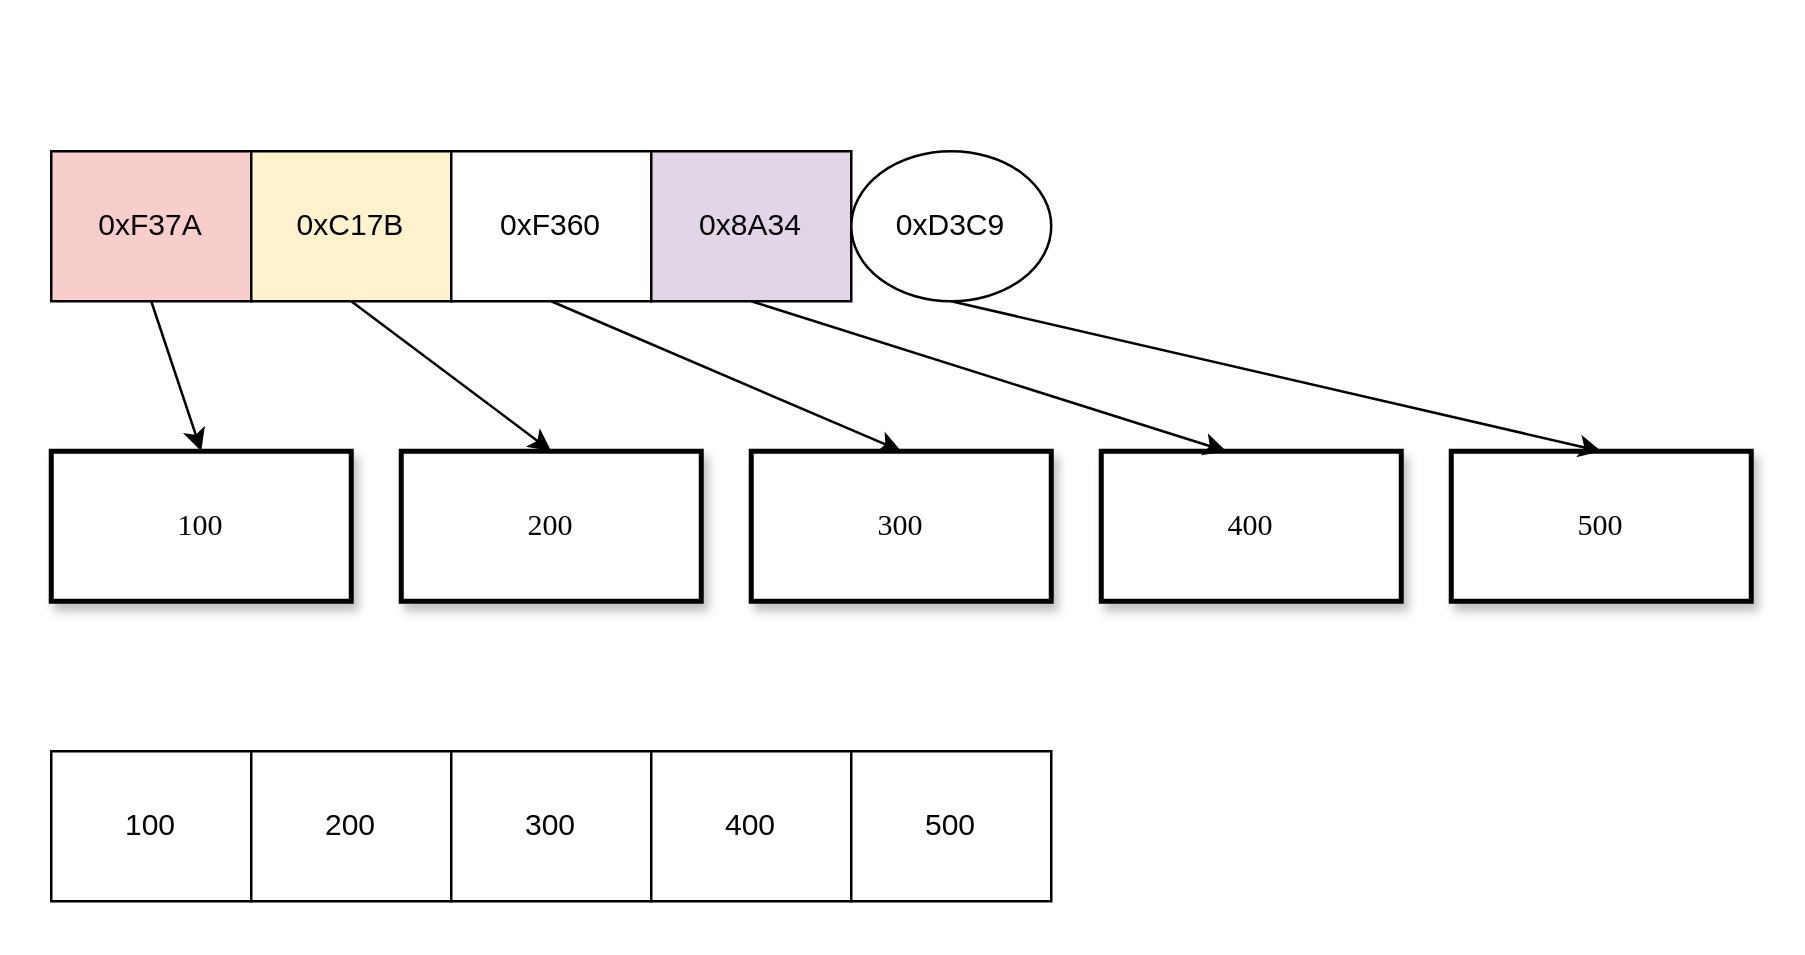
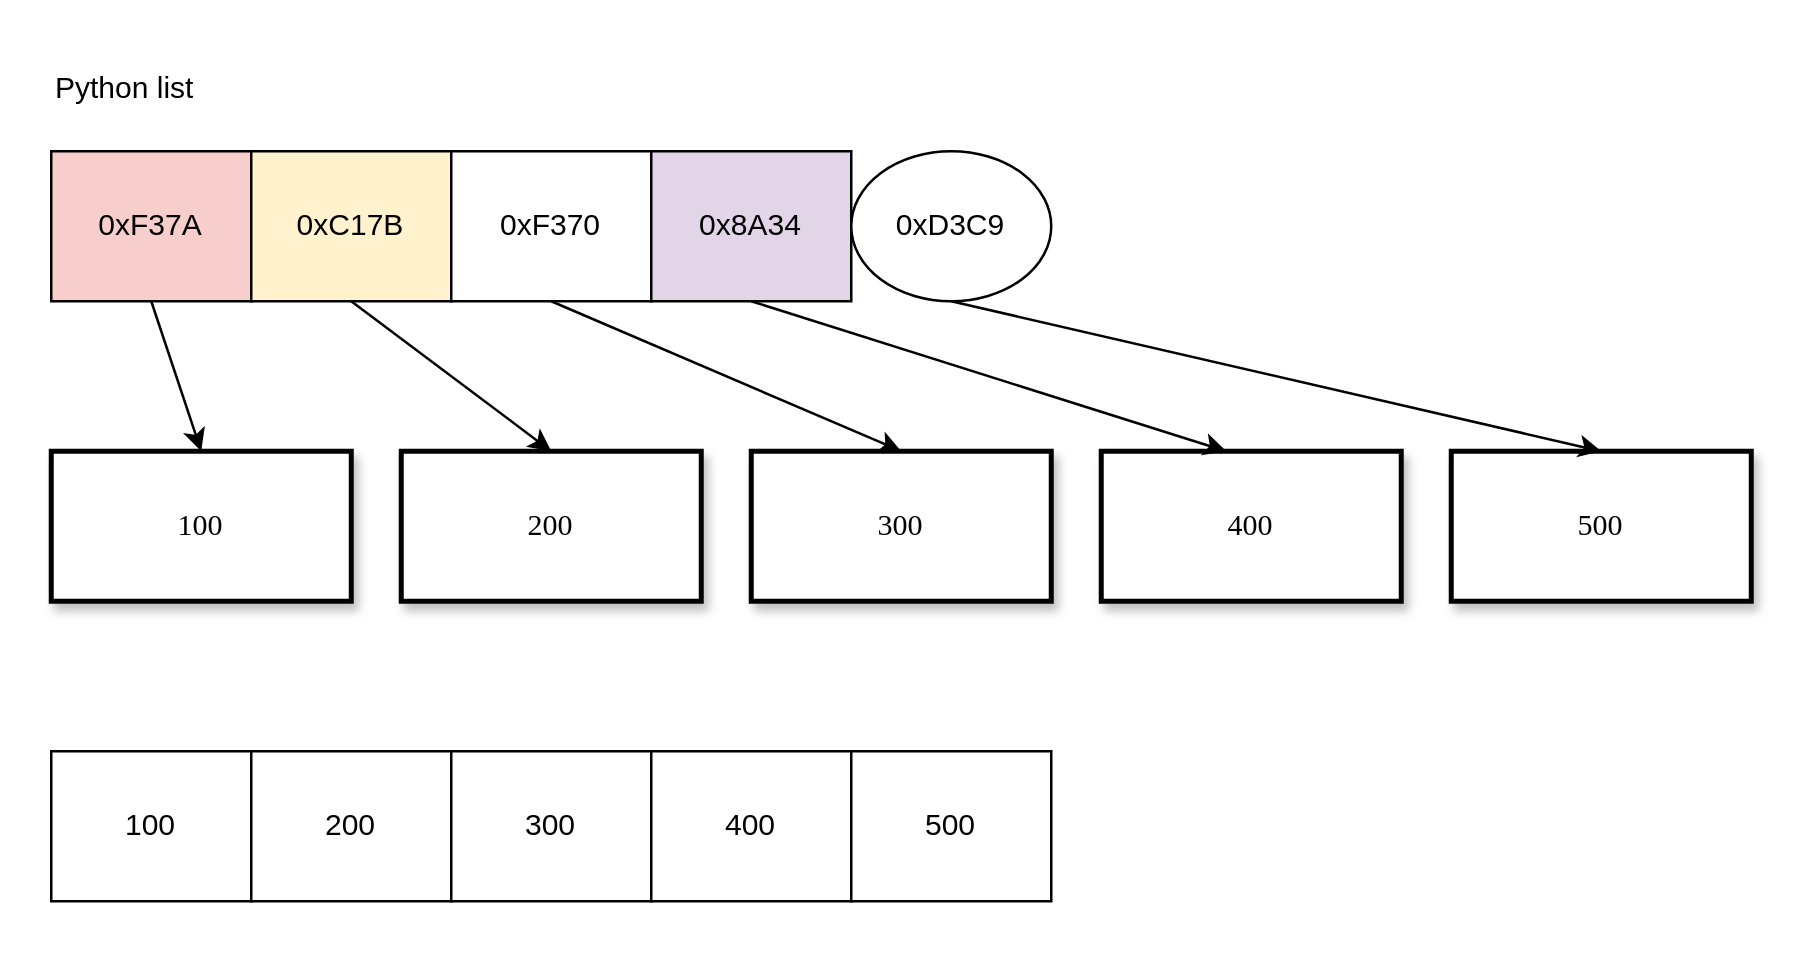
+ <mxCell id="16" value="Python list" style="text;html=1;strokeColor=none;fillColor=none;align=left;verticalAlign=middle;whiteSpace=wrap;rounded=0;" vertex="1" parent="1"><mxGeometry x="20" y="20" width="80" height="30" as="geometry" /></mxCell>
- <mxCell id="19" value="0xF360" style="rounded=0;whiteSpace=wrap;html=1;" vertex="1" parent="1"><mxGeometry x="180" y="60" width="80" height="60" as="geometry" /></mxCell>
+ <mxCell id="19" value="0xF370" style="rounded=0;whiteSpace=wrap;html=1;" vertex="1" parent="1"><mxGeometry x="180" y="60" width="80" height="60" as="geometry" /></mxCell>
